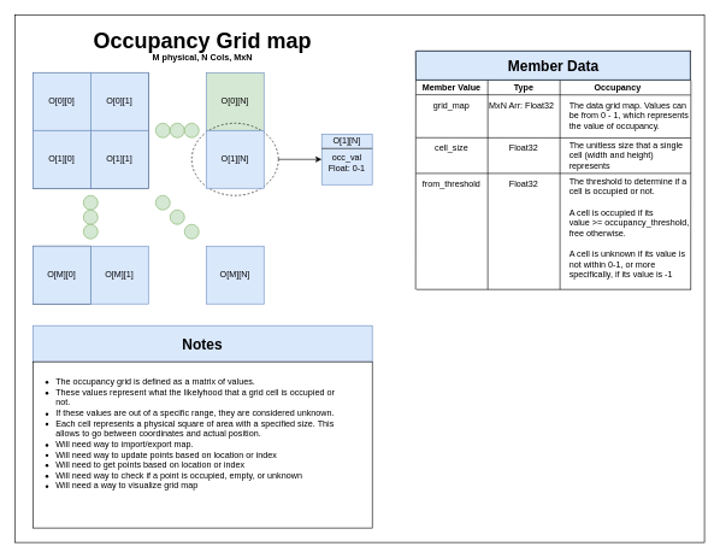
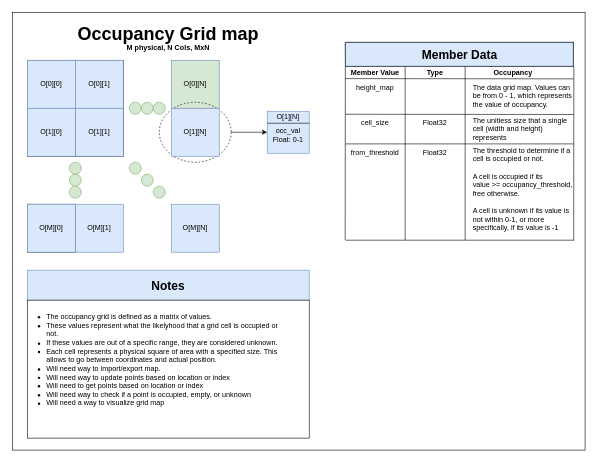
- <mxCell id="38" value="grid_map" style="text;html=1;strokeColor=none;fillColor=none;align=center;verticalAlign=middle;whiteSpace=wrap;rounded=0;" vertex="1" parent="1"><mxGeometry x="575.29" y="130.57" width="100" height="30" as="geometry" /></mxCell>
+ <mxCell id="38" value="height_map" style="text;html=1;strokeColor=none;fillColor=none;align=center;verticalAlign=middle;whiteSpace=wrap;rounded=0;" vertex="1" parent="1"><mxGeometry x="575.29" y="130.57" width="100" height="30" as="geometry" /></mxCell>
- <mxCell id="39" value="MxN Arr: Float32" style="text;html=1;strokeColor=none;fillColor=none;align=left;verticalAlign=middle;whiteSpace=wrap;rounded=0;" vertex="1" parent="1"><mxGeometry x="675.29" y="130.57" width="100.71" height="30" as="geometry" /></mxCell>
